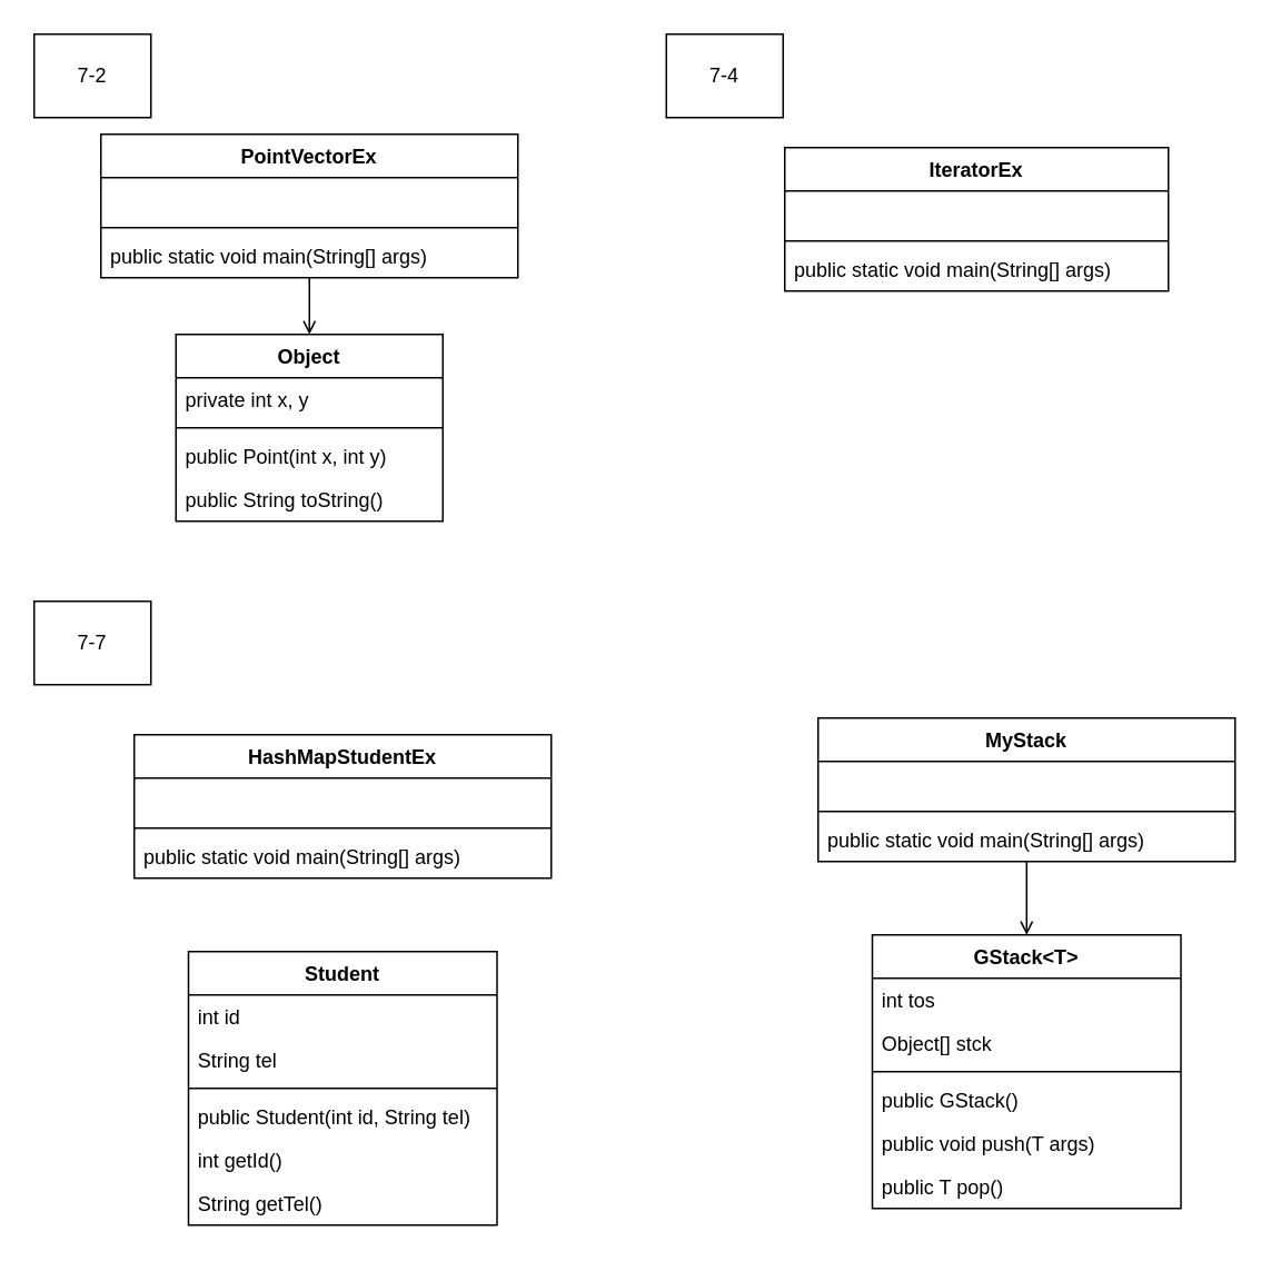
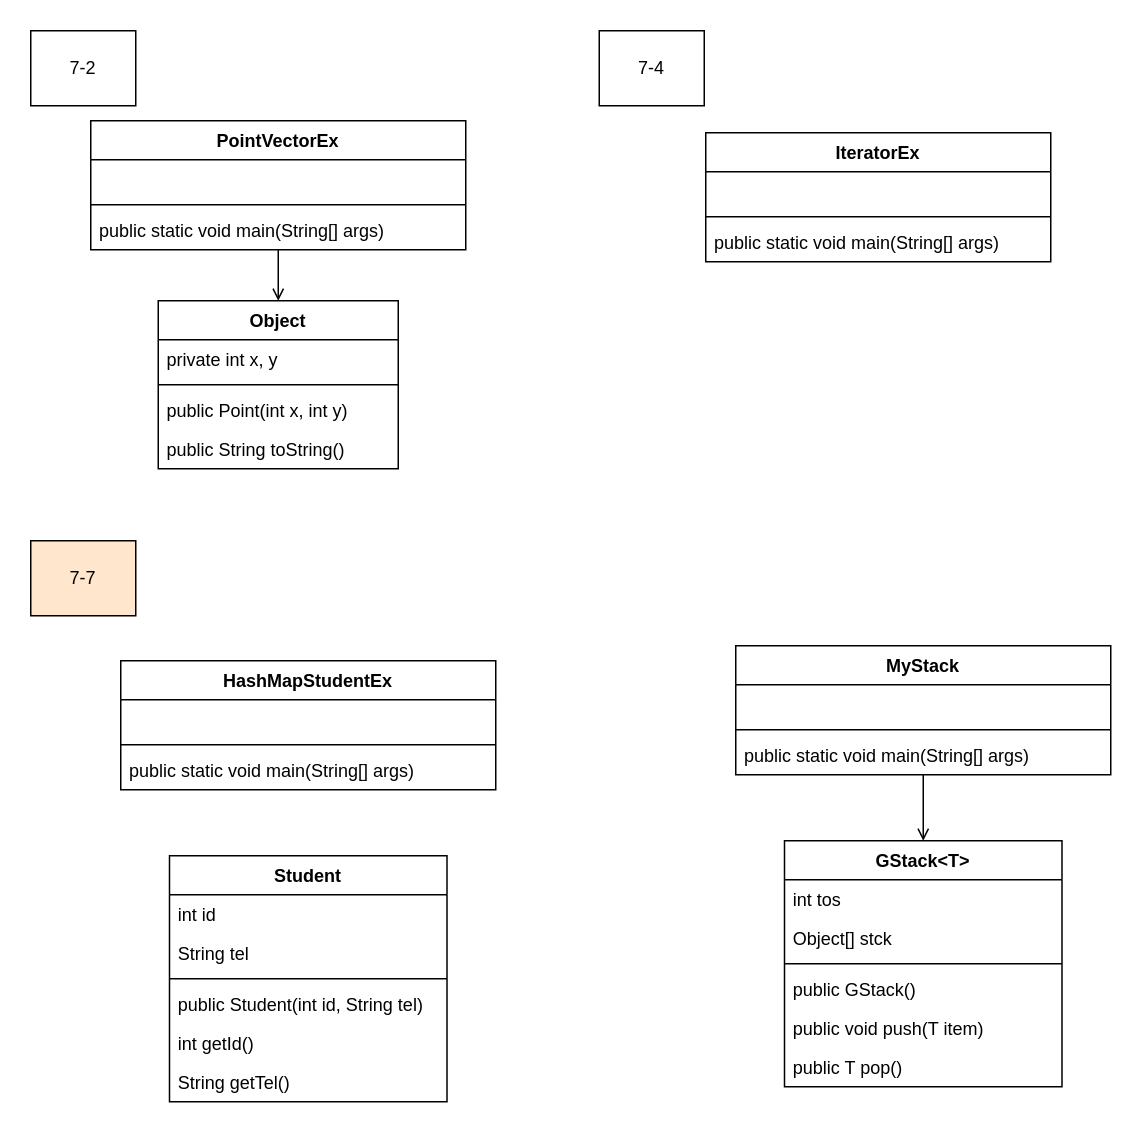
- <mxCell id="18" value="7-7" style="rounded=0;whiteSpace=wrap;html=1;" vertex="1" parent="1"><mxGeometry y="360" width="70" height="50" as="geometry" x="20" /></mxCell>
+ <mxCell id="18" value="7-7" style="rounded=0;whiteSpace=wrap;html=1;fillColor=#ffe6cc;" vertex="1" parent="1"><mxGeometry y="360" width="70" height="50" as="geometry" x="20" /></mxCell>
- <mxCell id="35" value="public void push(T args)" style="text;strokeColor=none;fillColor=none;align=left;verticalAlign=top;spacingLeft=4;spacingRight=4;overflow=hidden;rotatable=0;points=[[0,0.5],[1,0.5]];portConstraint=eastwest;" vertex="1" parent="30"><mxGeometry y="112" width="185" height="26" as="geometry" /></mxCell>
+ <mxCell id="35" value="public void push(T item)" style="text;strokeColor=none;fillColor=none;align=left;verticalAlign=top;spacingLeft=4;spacingRight=4;overflow=hidden;rotatable=0;points=[[0,0.5],[1,0.5]];portConstraint=eastwest;" vertex="1" parent="30"><mxGeometry y="112" width="185" height="26" as="geometry" /></mxCell>
